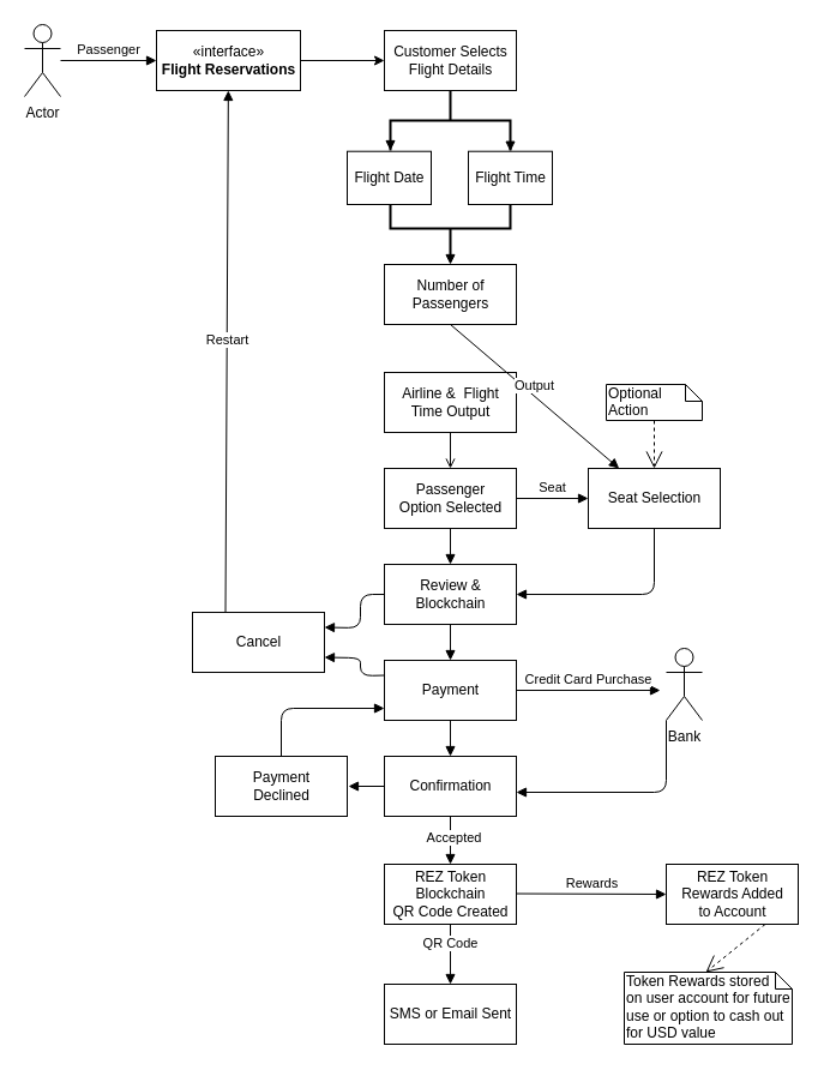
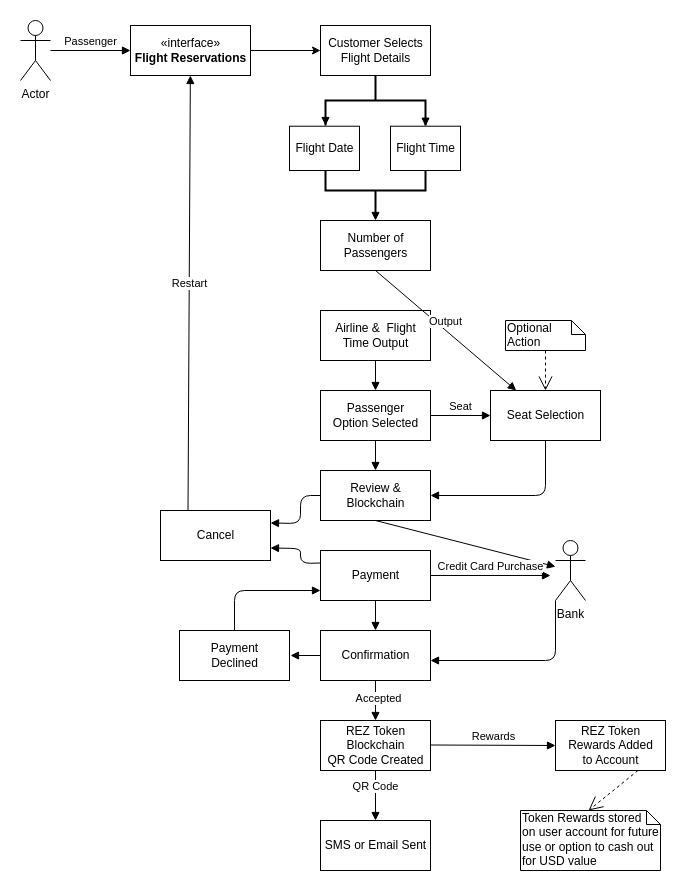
- <mxCell id="18" value="" style="html=1;verticalAlign=bottom;endArrow=open;exitX=0.5;exitY=1;exitDx=0;exitDy=0;entryX=0.5;entryY=0;entryDx=0;entryDy=0;" edge="1" parent="1" source="15" target="17"><mxGeometry width="80" relative="1" as="geometry"><mxPoint x="300" y="400" as="sourcePoint" /><mxPoint x="380" y="400" as="targetPoint" /></mxGeometry></mxCell>
+ <mxCell id="18" value="" style="html=1;verticalAlign=bottom;endArrow=block;exitX=0.5;exitY=1;exitDx=0;exitDy=0;entryX=0.5;entryY=0;entryDx=0;entryDy=0;" edge="1" parent="1" source="15" target="17"><mxGeometry width="80" relative="1" as="geometry"><mxPoint x="300" y="400" as="sourcePoint" /><mxPoint x="380" y="400" as="targetPoint" /></mxGeometry></mxCell>
- <mxCell id="28" value="" style="html=1;verticalAlign=bottom;endArrow=block;exitX=0.5;exitY=1;exitDx=0;exitDy=0;entryX=0.5;entryY=0;entryDx=0;entryDy=0;" edge="1" parent="1" source="20" target="26"><mxGeometry width="80" relative="1" as="geometry"><mxPoint x="330" y="640" as="sourcePoint" /><mxPoint x="410" y="640" as="targetPoint" /></mxGeometry></mxCell>
+ <mxCell id="28" value="" style="html=1;verticalAlign=bottom;endArrow=block;exitX=0.5;exitY=1;exitDx=0;exitDy=0;" edge="1" parent="1" source="20" target="27"><mxGeometry width="80" relative="1" as="geometry"><mxPoint x="330" y="640" as="sourcePoint" /><mxPoint x="410" y="640" as="targetPoint" /></mxGeometry></mxCell>
